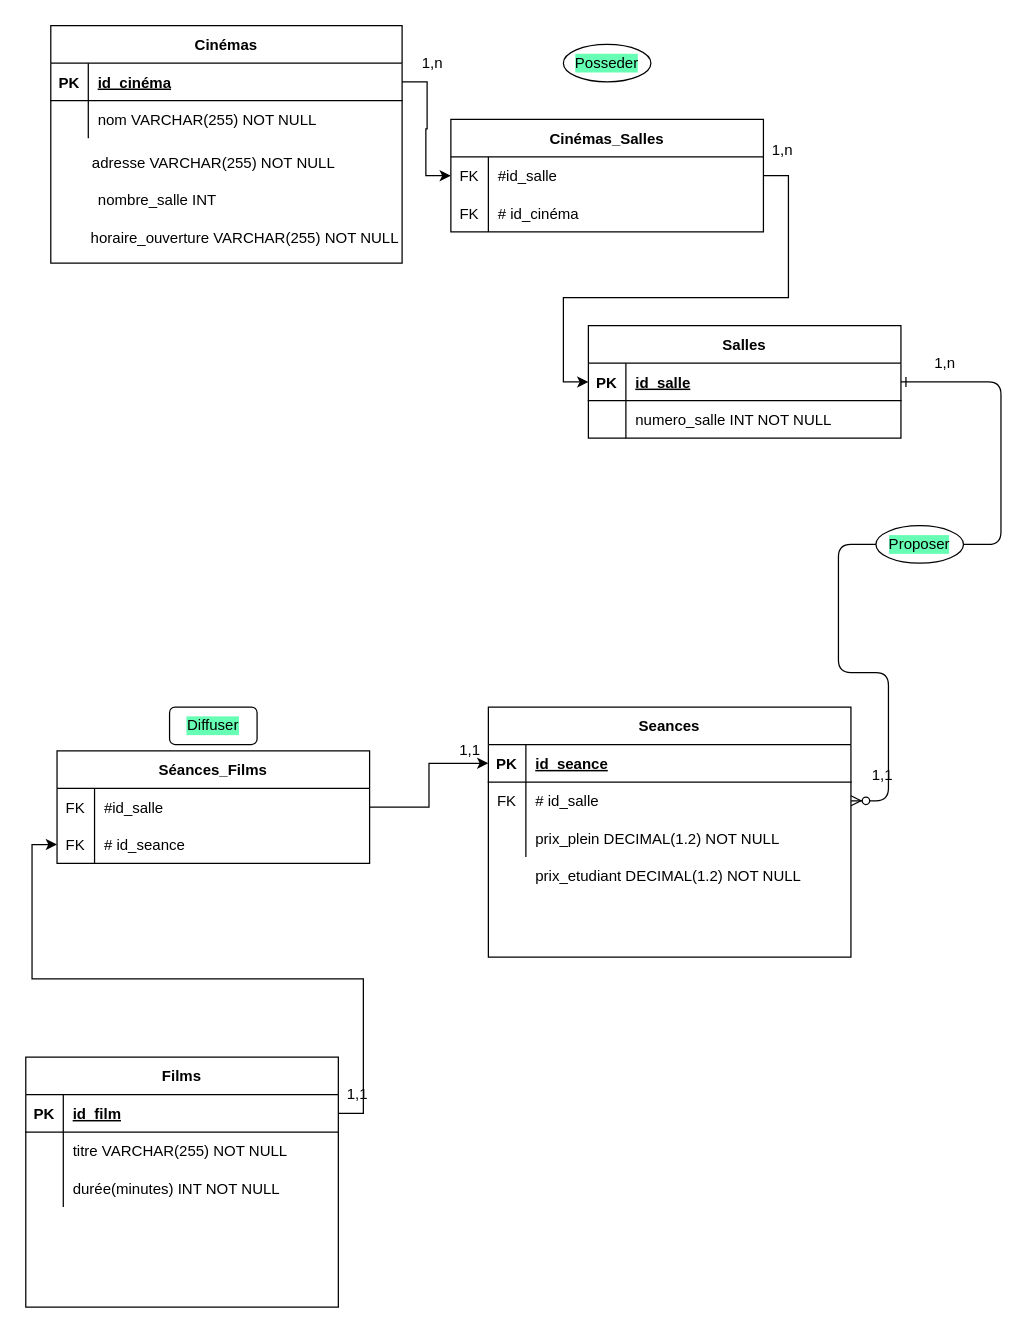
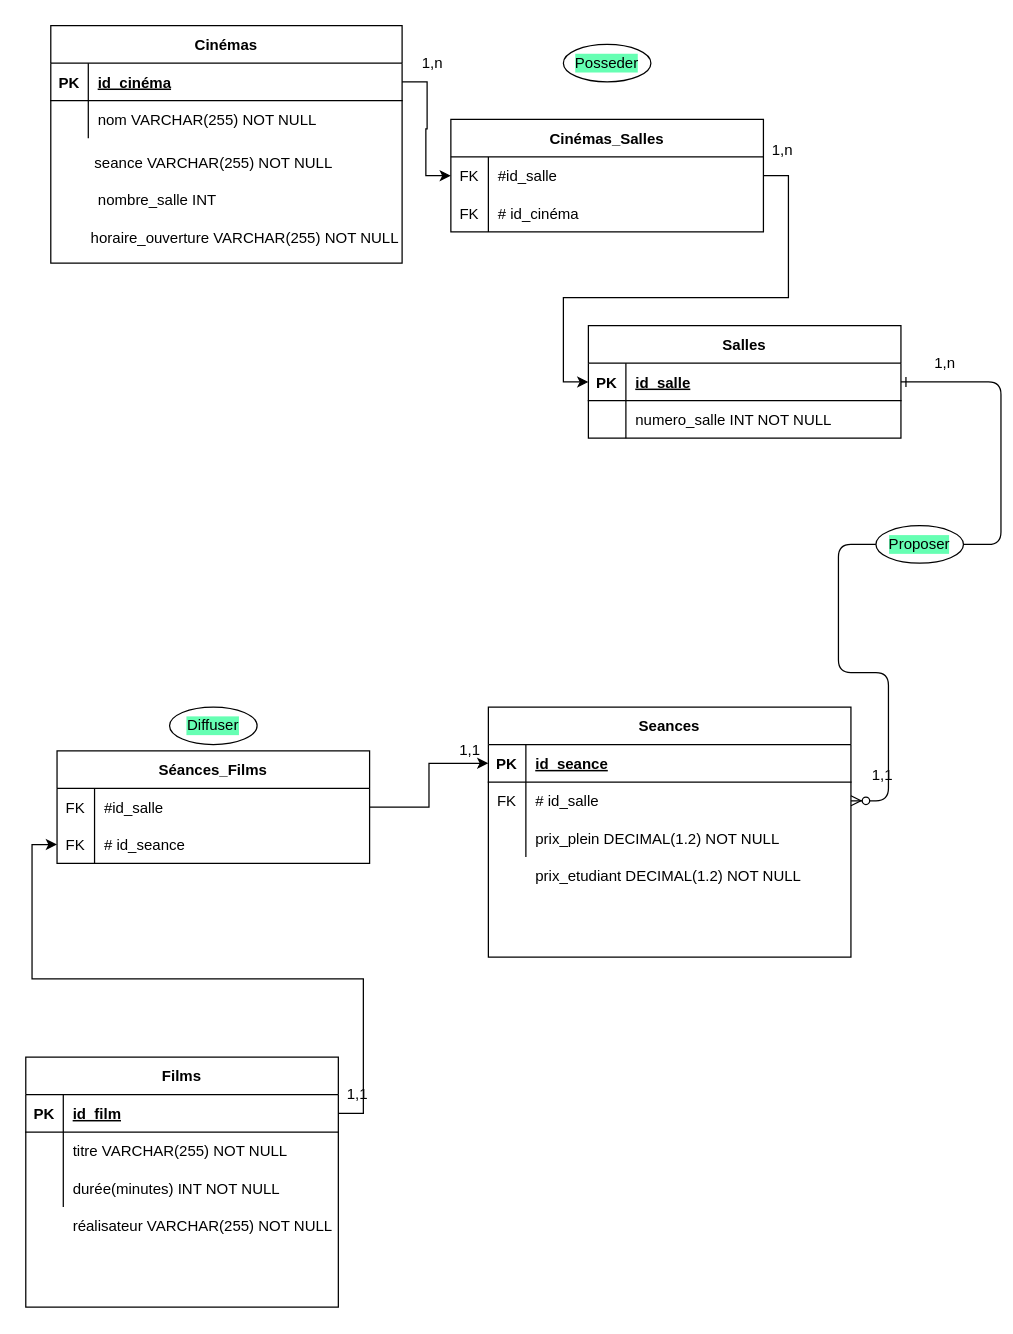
- <mxCell id="50" value="adresse VARCHAR(255) NOT NULL" style="text;html=1;align=center;verticalAlign=middle;resizable=0;points=[];autosize=1;strokeColor=none;fillColor=none;" parent="1" vertex="1"><mxGeometry x="65" y="120" width="210" height="20" as="geometry" /></mxCell>
+ <mxCell id="50" value="seance VARCHAR(255) NOT NULL" style="text;html=1;align=center;verticalAlign=middle;resizable=0;points=[];autosize=1;strokeColor=none;fillColor=none;" parent="1" vertex="1"><mxGeometry x="65" y="120" width="210" height="20" as="geometry" /></mxCell>
- <mxCell id="53" value="Diffuser" style="whiteSpace=wrap;html=1;labelBackgroundColor=#66FFB3;rounded=1;" parent="1" vertex="1"><mxGeometry x="135" y="565" width="70" height="30" as="geometry" /></mxCell>
+ <mxCell id="53" value="Diffuser" style="ellipse;whiteSpace=wrap;html=1;labelBackgroundColor=#66FFB3;" parent="1" vertex="1"><mxGeometry x="135" y="565" width="70" height="30" as="geometry" /></mxCell>
+ <mxCell id="64" value="réalisateur VARCHAR(255) NOT NULL" style="shape=partialRectangle;overflow=hidden;connectable=0;fillColor=none;top=0;left=0;bottom=0;right=0;align=left;spacingLeft=6;" vertex="1" parent="1"><mxGeometry x="50" y="965" width="220" height="30" as="geometry" /></mxCell>
